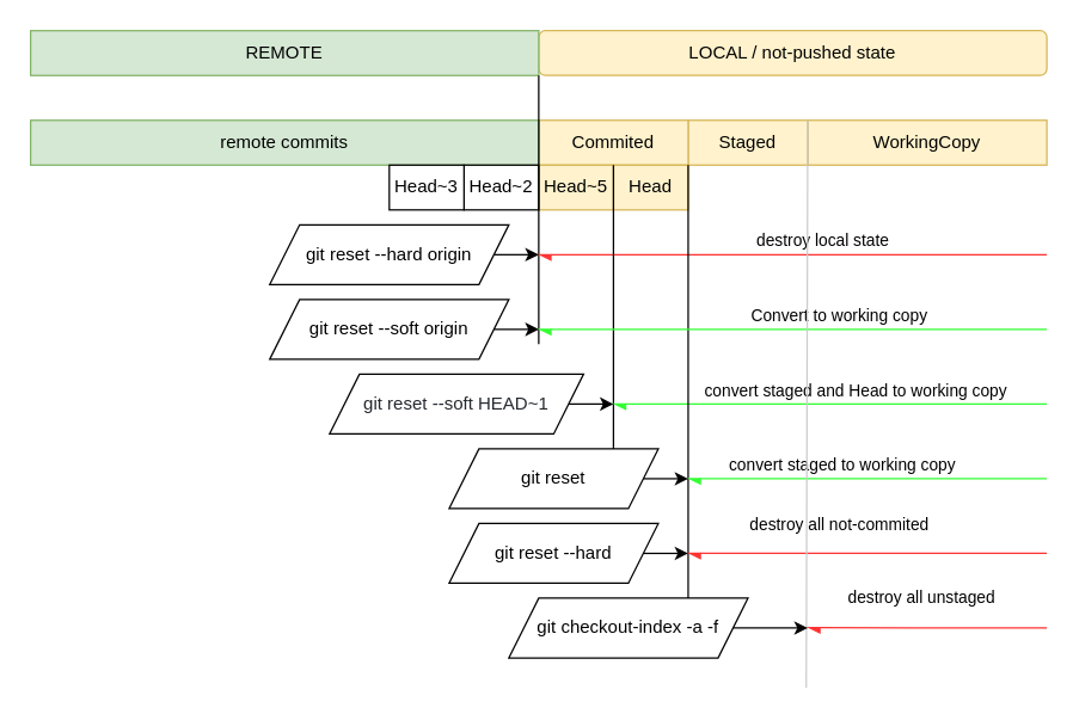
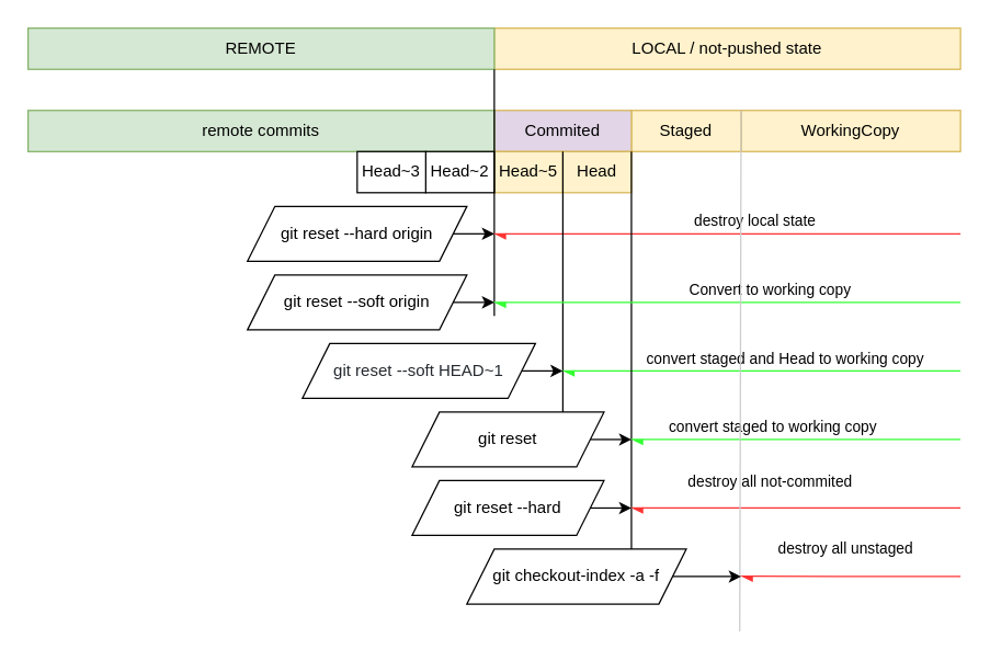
- <mxCell id="7" value="LOCAL / not-pushed state" style="whiteSpace=wrap;html=1;fillColor=#fff2cc;strokeColor=#d6b656;rounded=1;" vertex="1" parent="1"><mxGeometry x="360" y="20" width="340" height="30" as="geometry" /></mxCell>
+ <mxCell id="7" value="LOCAL / not-pushed state" style="rounded=0;whiteSpace=wrap;html=1;fillColor=#fff2cc;strokeColor=#d6b656;" vertex="1" parent="1"><mxGeometry x="360" y="20" width="340" height="30" as="geometry" /></mxCell>
- <mxCell id="4" value="Commited" style="rounded=0;whiteSpace=wrap;html=1;fillColor=#fff2cc;strokeColor=#d6b656;" vertex="1" parent="1"><mxGeometry x="360" y="80" width="100" height="30" as="geometry" /></mxCell>
+ <mxCell id="4" value="Commited" style="rounded=0;whiteSpace=wrap;html=1;fillColor=#e1d5e7;strokeColor=#d6b656;" vertex="1" parent="1"><mxGeometry x="360" y="80" width="100" height="30" as="geometry" /></mxCell>
